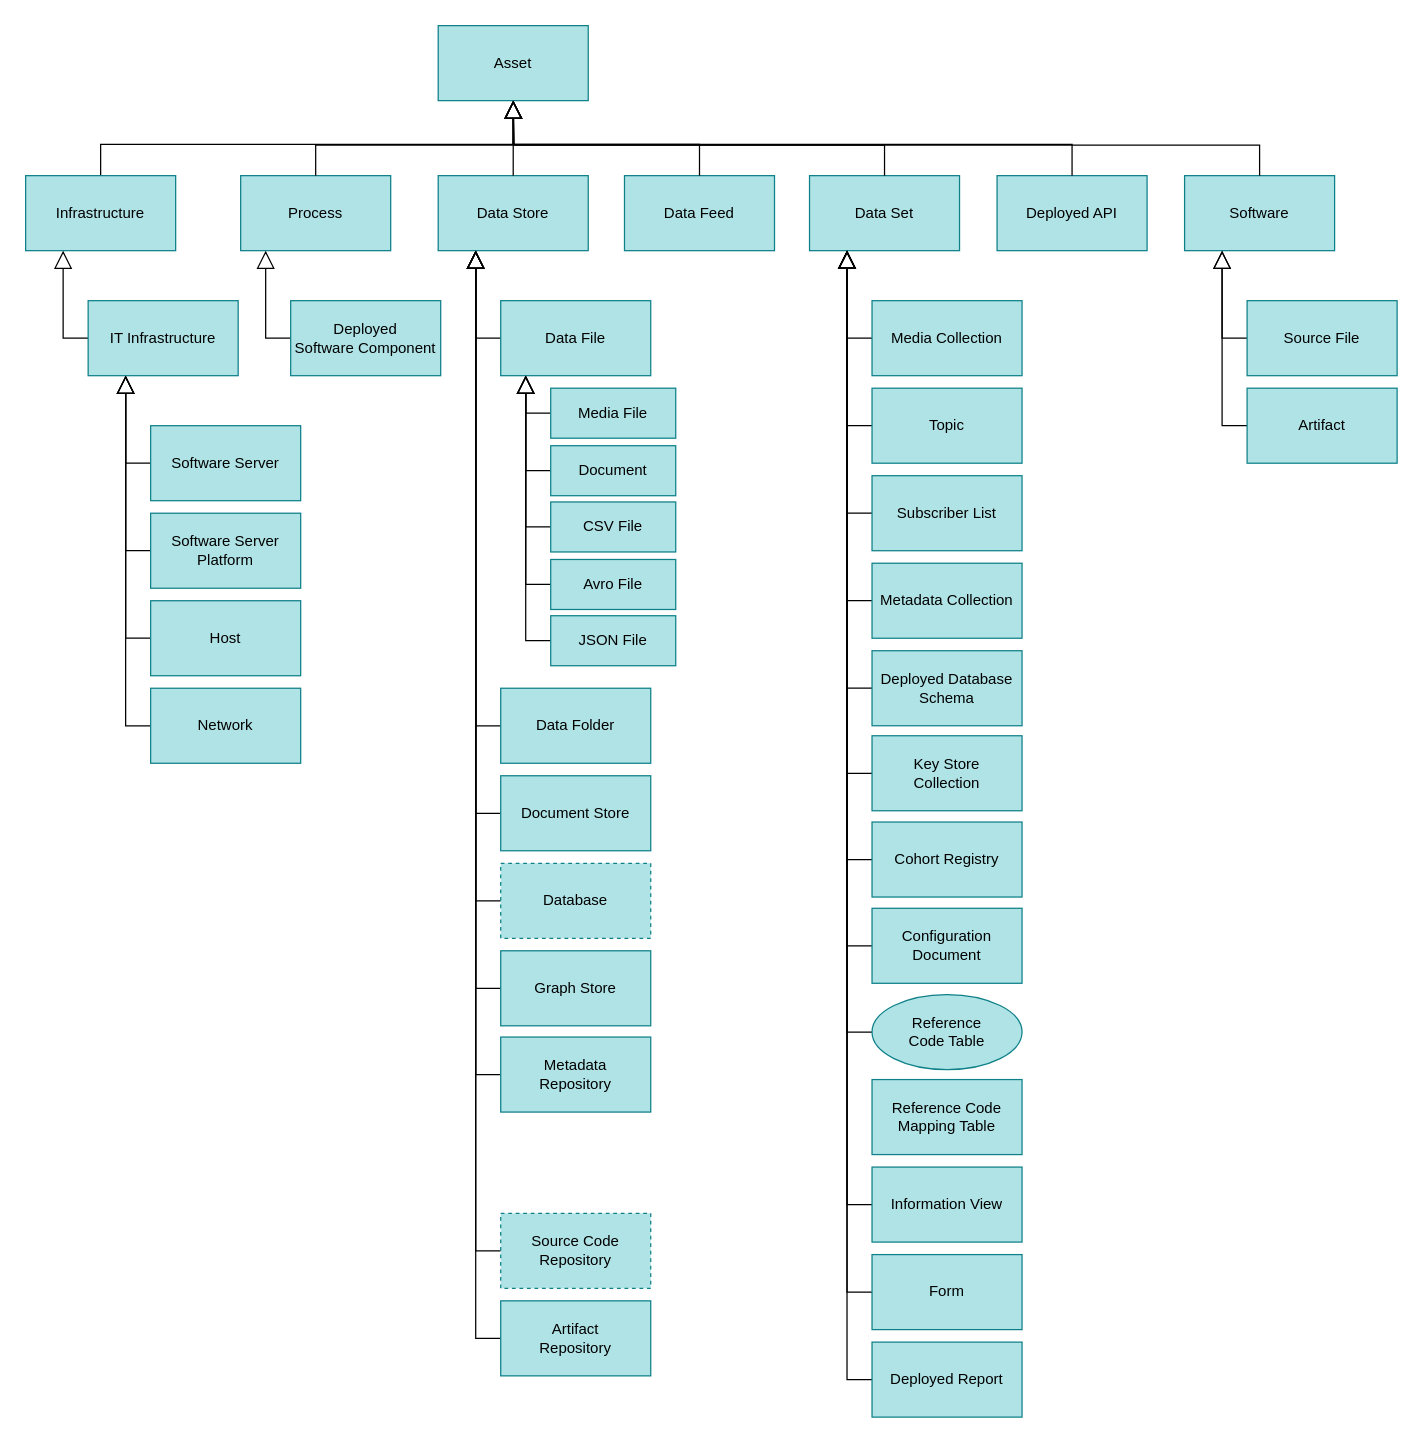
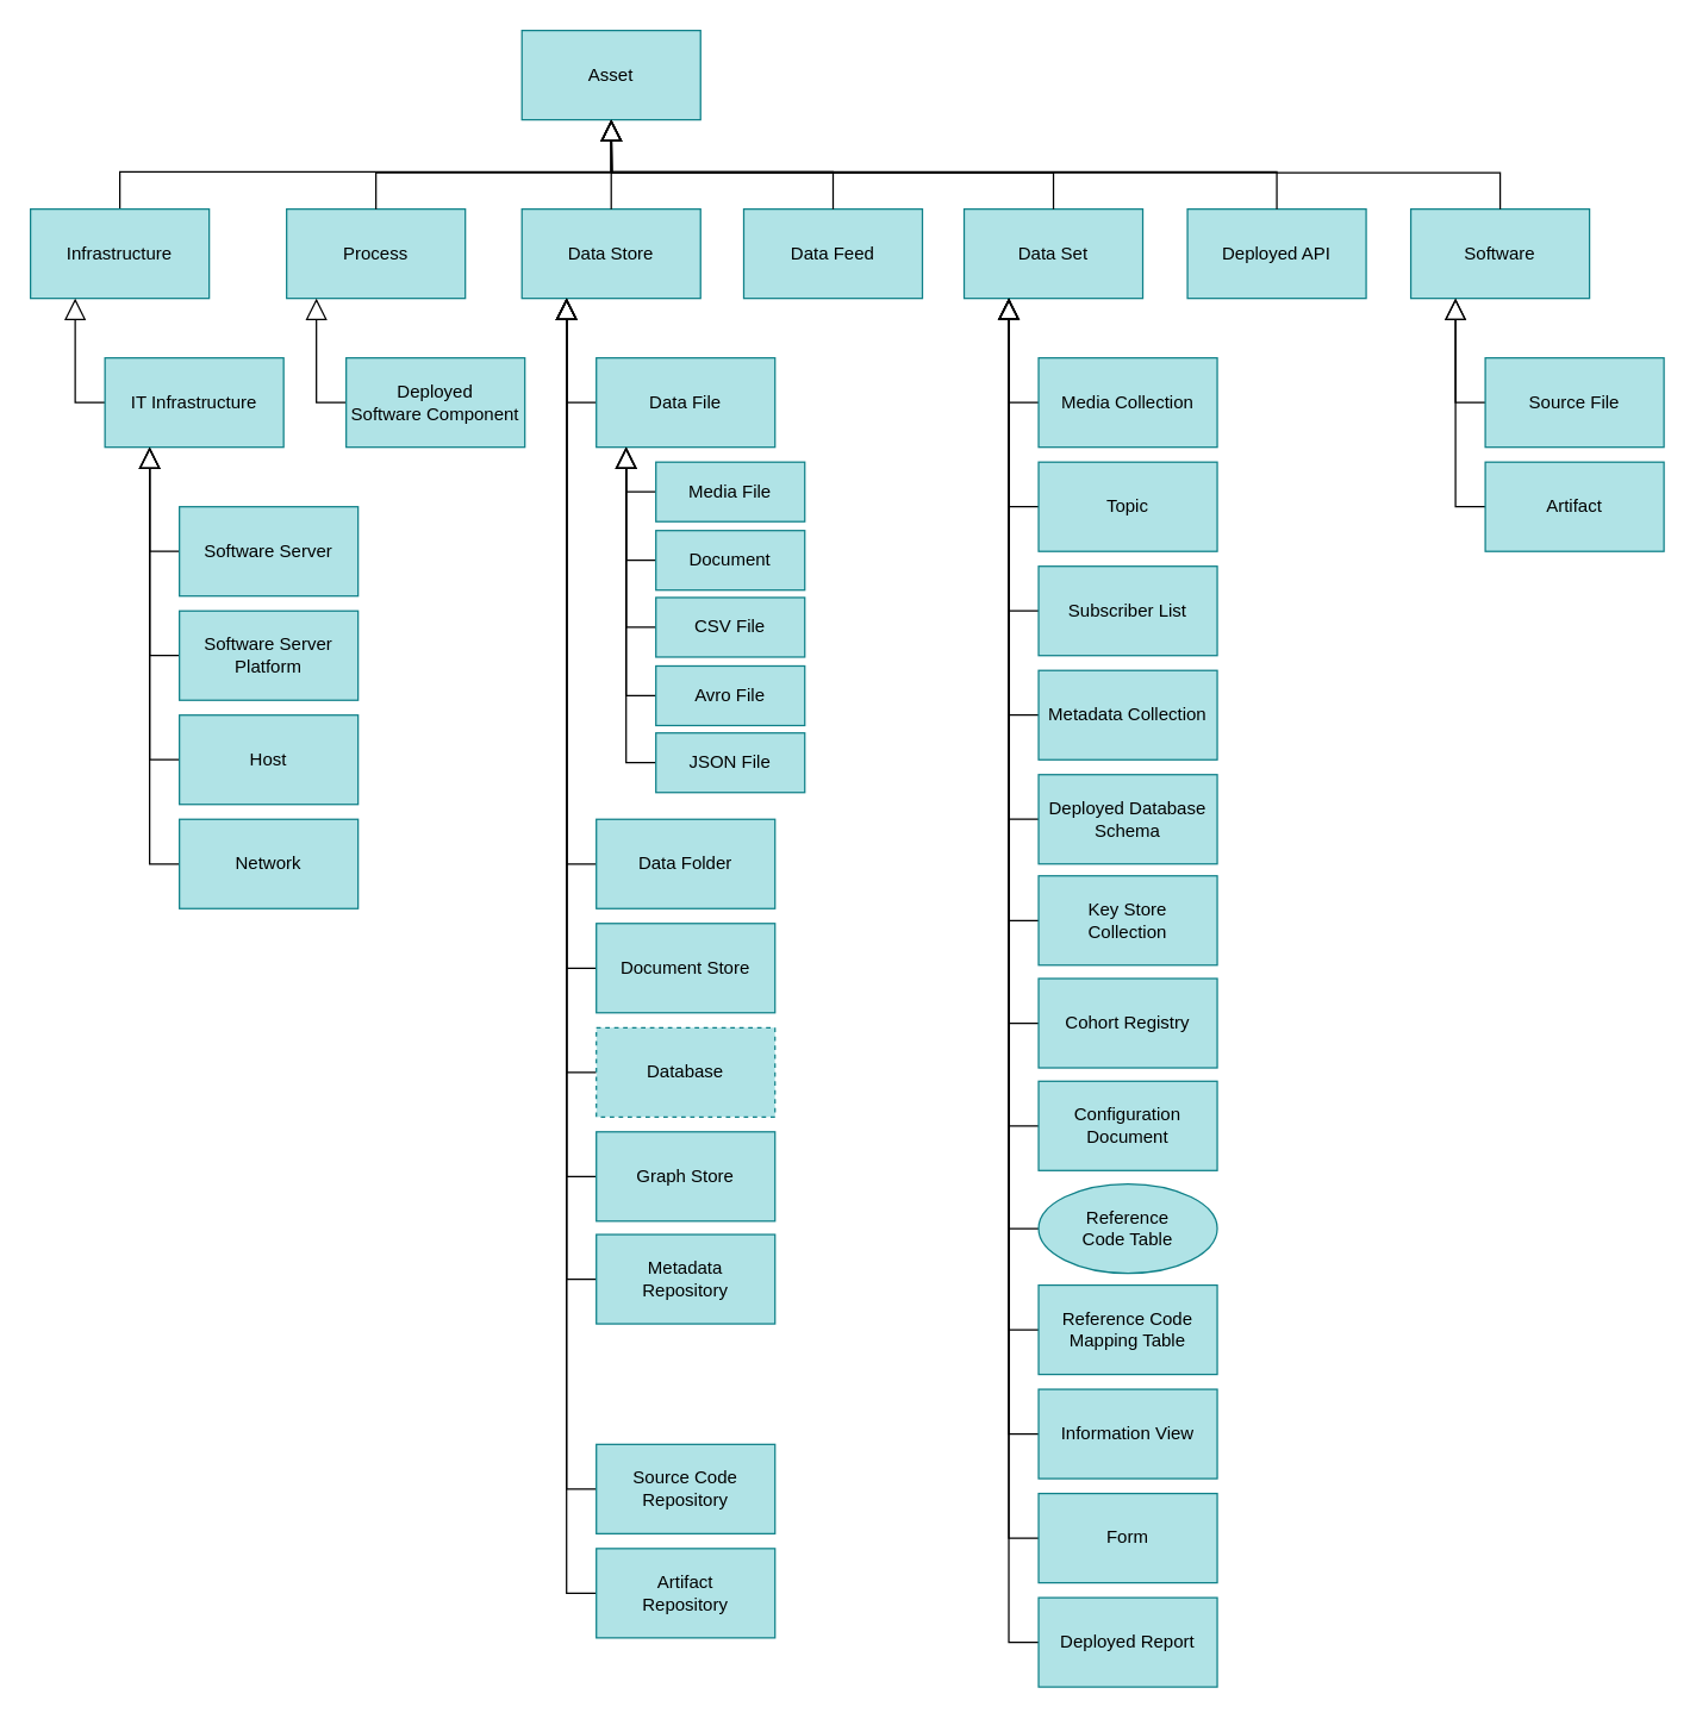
+ <mxCell id="65" style="edgeStyle=orthogonalEdgeStyle;rounded=0;orthogonalLoop=1;jettySize=auto;html=1;exitX=0;exitY=0.5;exitDx=0;exitDy=0;endArrow=block;endFill=0;endSize=12;entryX=0.25;entryY=1;entryDx=0;entryDy=0;" edge="1" parent="1" source="66" target="7"><mxGeometry relative="1" as="geometry"><mxPoint x="677" y="337" as="targetPoint" /></mxGeometry></mxCell>
- <mxCell id="82" value="Source Code&lt;br&gt;Repository" style="rounded=0;whiteSpace=wrap;html=1;fillColor=#b0e3e6;strokeColor=#0e8088;dashed=1;" vertex="1" parent="1"><mxGeometry x="400" y="970" width="120" height="60" as="geometry" /></mxCell>
+ <mxCell id="82" value="Source Code&lt;br&gt;Repository" style="rounded=0;whiteSpace=wrap;html=1;fillColor=#b0e3e6;strokeColor=#0e8088;" vertex="1" parent="1"><mxGeometry x="400" y="970" width="120" height="60" as="geometry" /></mxCell>
